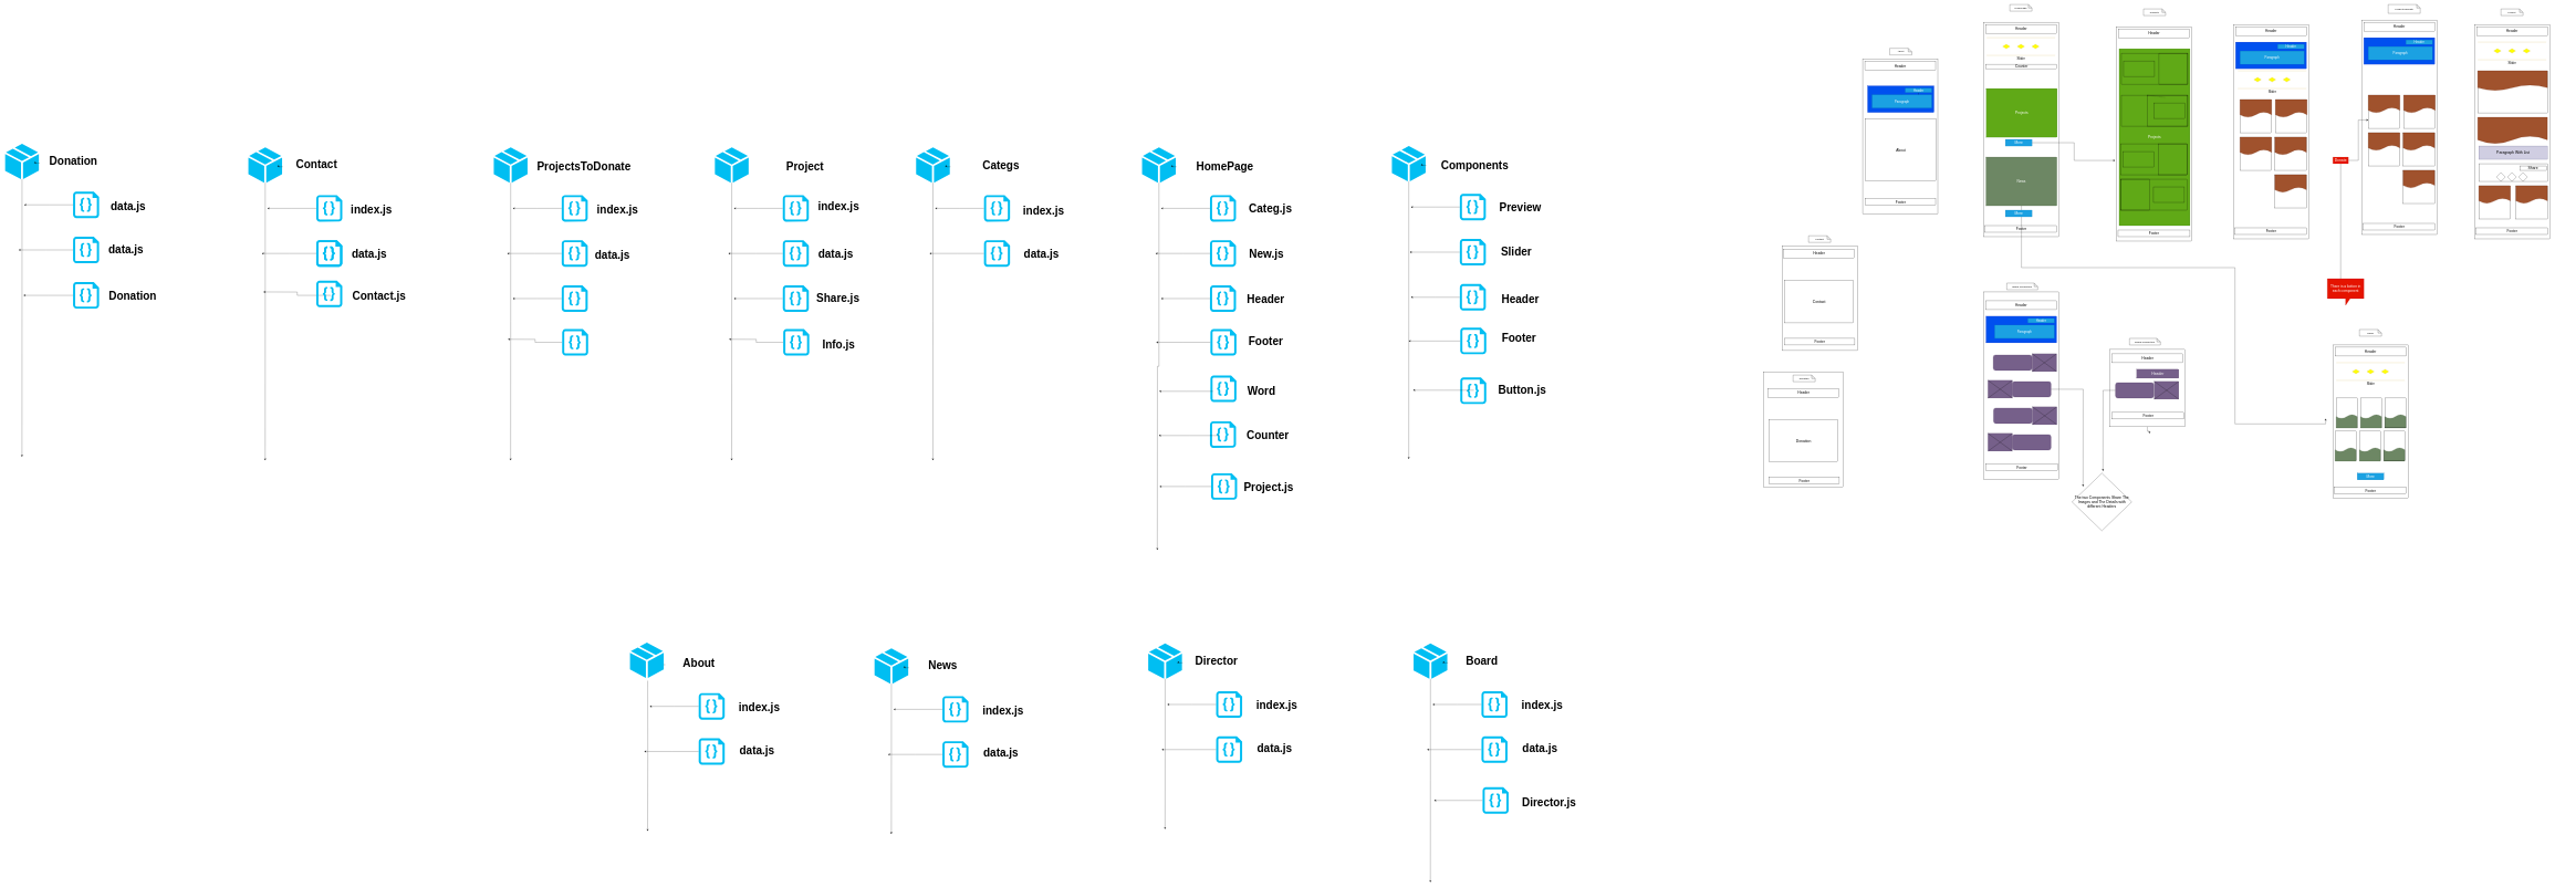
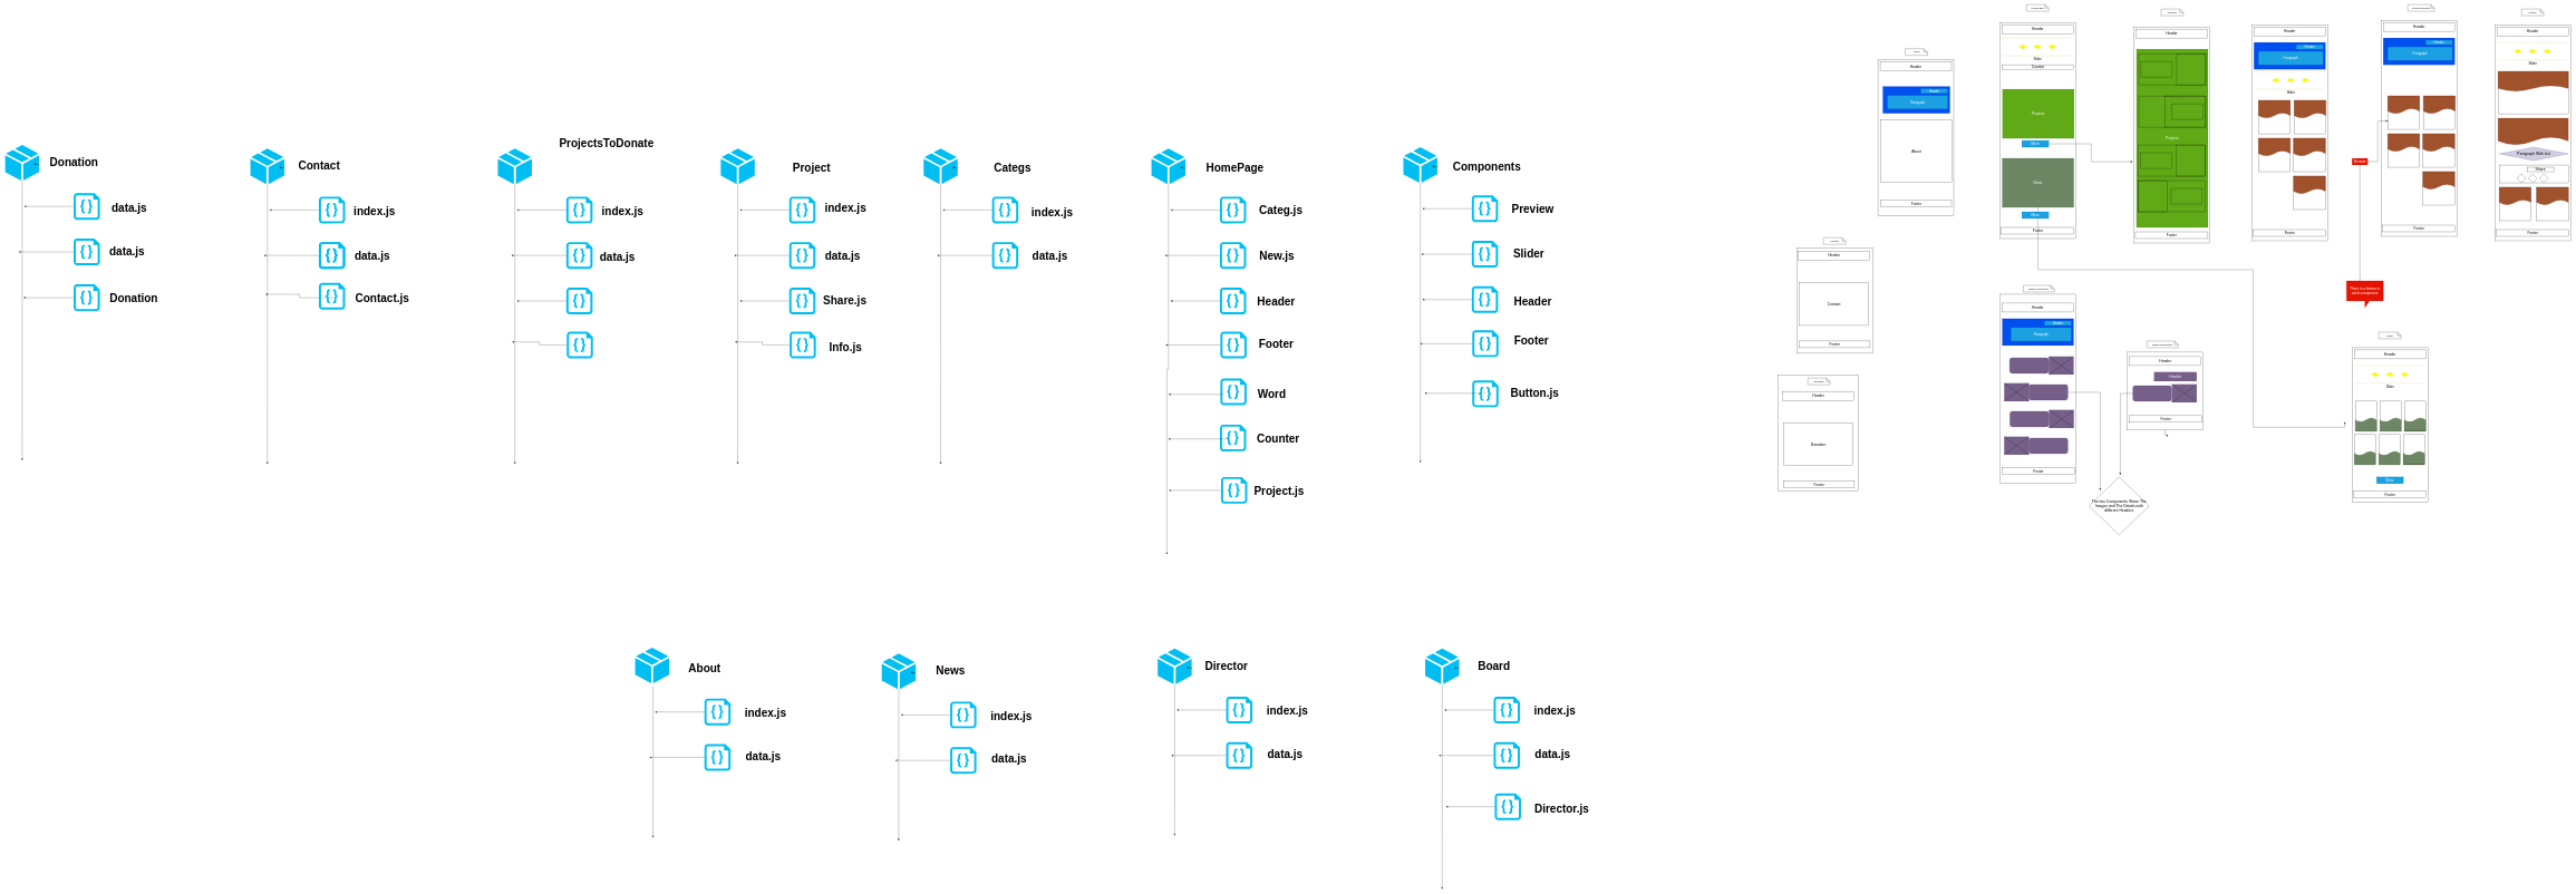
- <mxCell id="82" value="ProjectToDonate" style="shape=note;whiteSpace=wrap;html=1;backgroundOutline=1;darkOpacity=0.05;fontSize=11;fillColor=none;size=16;" vertex="1" parent="1"><mxGeometry x="10798" y="20" width="145" height="40" as="geometry" /></mxCell>
+ <mxCell id="82" value="ProjectToDonate" style="shape=note;whiteSpace=wrap;html=1;backgroundOutline=1;darkOpacity=0.05;fontSize=11;fillColor=none;size=16;" vertex="1" parent="1"><mxGeometry x="10798" y="20" width="120" height="30" as="geometry" /></mxCell>
- <mxCell id="69" value="Paragraph With List" style="rounded=0;whiteSpace=wrap;html=1;fontSize=17;fillColor=#d0cee2;strokeColor=#56517e;" vertex="1" parent="1"><mxGeometry x="11208" y="660" width="310" height="60" as="geometry" /></mxCell>
+ <mxCell id="69" value="Paragraph With List" style="rhombus;whiteSpace=wrap;html=1;fontSize=17;fillColor=#d0cee2;strokeColor=#56517e;" vertex="1" parent="1"><mxGeometry x="11208" y="660" width="310" height="60" as="geometry" /></mxCell>
- <mxCell id="200" value="Categs" style="text;strokeColor=none;fillColor=none;html=1;fontSize=50;fontStyle=1;verticalAlign=middle;align=center;strokeWidth=9;" vertex="1" parent="1"><mxGeometry x="4305" y="722.75" width="435" height="51.5" as="geometry" /></mxCell>
+ <mxCell id="200" value="Categs" style="text;strokeColor=none;fillColor=none;html=1;fontSize=50;fontStyle=1;verticalAlign=middle;align=center;strokeWidth=9;" vertex="1" parent="1"><mxGeometry x="4320" y="727.75" width="435" height="51.5" as="geometry" /></mxCell>
- <mxCell id="236" value="ProjectsToDonate" style="text;strokeColor=none;fillColor=none;html=1;fontSize=50;fontStyle=1;verticalAlign=middle;align=center;strokeWidth=9;" vertex="1" parent="1"><mxGeometry x="2419" y="730" width="435" height="48" as="geometry" /></mxCell>
+ <mxCell id="236" value="ProjectsToDonate" style="text;strokeColor=none;fillColor=none;html=1;fontSize=50;fontStyle=1;verticalAlign=middle;align=center;strokeWidth=9;" vertex="1" parent="1"><mxGeometry x="2499" y="620" width="435" height="48" as="geometry" /></mxCell>
- <mxCell id="71" value="Share" style="rounded=0;whiteSpace=wrap;html=1;fontSize=17;fillColor=none;" vertex="1" parent="1"><mxGeometry x="11393" y="750" width="120" height="20" as="geometry" /></mxCell>
+ <mxCell id="71" value="Share" style="rounded=0;whiteSpace=wrap;html=1;fontSize=17;fillColor=none;" vertex="1" parent="1"><mxGeometry x="11333" y="750" width="120" height="20" as="geometry" /></mxCell>
